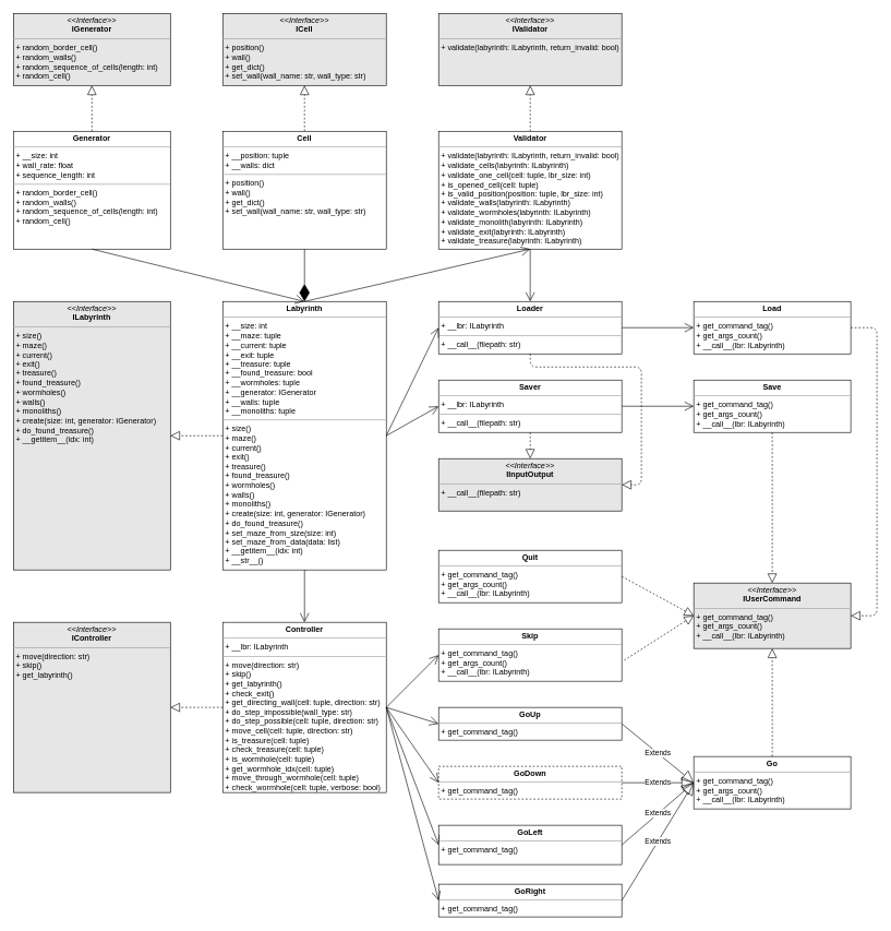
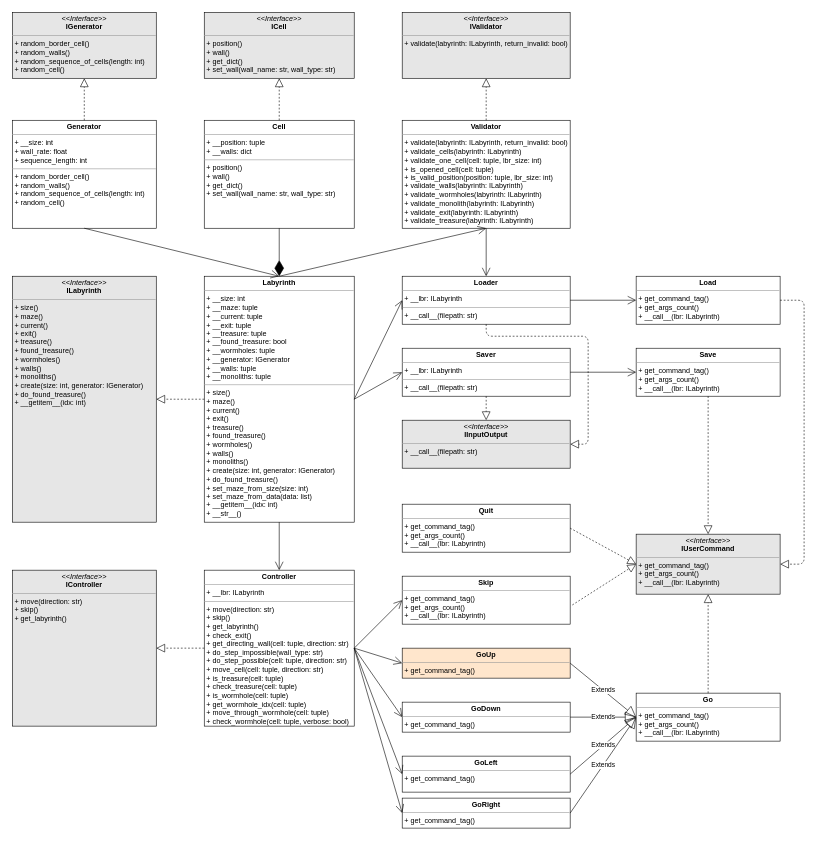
- <mxCell id="18" value="&lt;p style=&quot;margin: 0px ; margin-top: 4px ; text-align: center&quot;&gt;&lt;b&gt;GoUp&lt;/b&gt;&lt;/p&gt;&lt;hr size=&quot;1&quot;&gt;&lt;p style=&quot;margin: 0px ; margin-left: 4px&quot;&gt;&lt;span&gt;+ get_command_tag()&lt;/span&gt;&lt;/p&gt;" style="verticalAlign=top;align=left;overflow=fill;fontSize=12;fontFamily=Helvetica;html=1;" vertex="1" parent="1"><mxGeometry x="670" y="1080" width="280" height="50" as="geometry" /></mxCell>
+ <mxCell id="18" value="&lt;p style=&quot;margin: 0px ; margin-top: 4px ; text-align: center&quot;&gt;&lt;b&gt;GoUp&lt;/b&gt;&lt;/p&gt;&lt;hr size=&quot;1&quot;&gt;&lt;p style=&quot;margin: 0px ; margin-left: 4px&quot;&gt;&lt;span&gt;+ get_command_tag()&lt;/span&gt;&lt;/p&gt;" style="verticalAlign=top;align=left;overflow=fill;fontSize=12;fontFamily=Helvetica;html=1;fillColor=#ffe6cc;" vertex="1" parent="1"><mxGeometry x="670" y="1080" width="280" height="50" as="geometry" /></mxCell>
- <mxCell id="20" value="&lt;p style=&quot;margin: 0px ; margin-top: 4px ; text-align: center&quot;&gt;&lt;b&gt;GoDown&lt;/b&gt;&lt;/p&gt;&lt;hr size=&quot;1&quot;&gt;&lt;p style=&quot;margin: 0px ; margin-left: 4px&quot;&gt;&lt;span&gt;+ get_command_tag()&lt;/span&gt;&lt;/p&gt;" style="verticalAlign=top;align=left;overflow=fill;fontSize=12;fontFamily=Helvetica;html=1;dashed=1;" vertex="1" parent="1"><mxGeometry x="670" y="1170" width="280" height="50" as="geometry" /></mxCell>
+ <mxCell id="20" value="&lt;p style=&quot;margin: 0px ; margin-top: 4px ; text-align: center&quot;&gt;&lt;b&gt;GoDown&lt;/b&gt;&lt;/p&gt;&lt;hr size=&quot;1&quot;&gt;&lt;p style=&quot;margin: 0px ; margin-left: 4px&quot;&gt;&lt;span&gt;+ get_command_tag()&lt;/span&gt;&lt;/p&gt;" style="verticalAlign=top;align=left;overflow=fill;fontSize=12;fontFamily=Helvetica;html=1;" vertex="1" parent="1"><mxGeometry x="670" y="1170" width="280" height="50" as="geometry" /></mxCell>
- <mxCell id="21" value="&lt;p style=&quot;margin: 0px ; margin-top: 4px ; text-align: center&quot;&gt;&lt;b&gt;GoRight&lt;/b&gt;&lt;/p&gt;&lt;hr size=&quot;1&quot;&gt;&lt;p style=&quot;margin: 0px ; margin-left: 4px&quot;&gt;&lt;span&gt;+ get_command_tag()&lt;/span&gt;&lt;/p&gt;" style="verticalAlign=top;align=left;overflow=fill;fontSize=12;fontFamily=Helvetica;html=1;" vertex="1" parent="1"><mxGeometry x="670" y="1350" width="280" height="50" as="geometry" /></mxCell>
+ <mxCell id="21" value="&lt;p style=&quot;margin: 0px ; margin-top: 4px ; text-align: center&quot;&gt;&lt;b&gt;GoRight&lt;/b&gt;&lt;/p&gt;&lt;hr size=&quot;1&quot;&gt;&lt;p style=&quot;margin: 0px ; margin-left: 4px&quot;&gt;&lt;span&gt;+ get_command_tag()&lt;/span&gt;&lt;/p&gt;" style="verticalAlign=top;align=left;overflow=fill;fontSize=12;fontFamily=Helvetica;html=1;" vertex="1" parent="1"><mxGeometry x="670" y="1330" width="280" height="50" as="geometry" /></mxCell>
